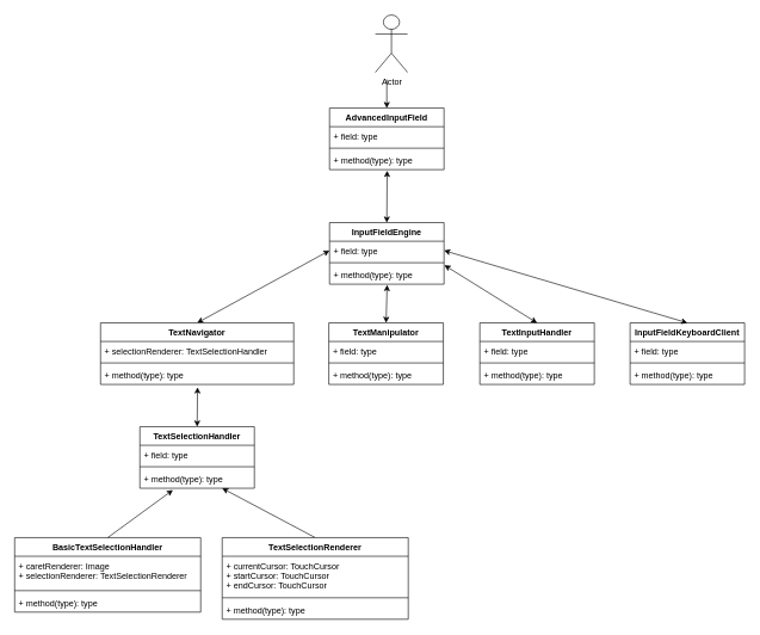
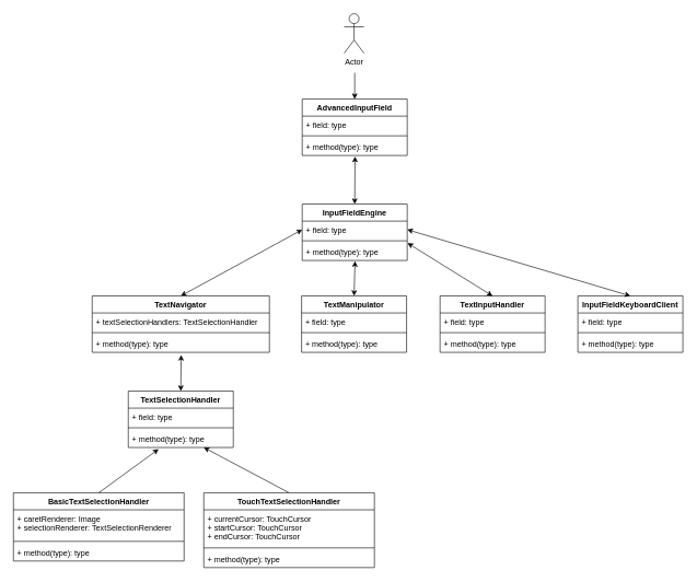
- <mxCell id="7" value="Actor" style="shape=umlActor;verticalLabelPosition=bottom;verticalAlign=top;html=1;" vertex="1" parent="1"><mxGeometry x="524" y="20" width="45" height="80" as="geometry" /></mxCell>
+ <mxCell id="7" value="Actor" style="shape=umlActor;verticalLabelPosition=bottom;verticalAlign=top;html=1;" vertex="1" parent="1"><mxGeometry x="524" y="20" width="30" height="60" as="geometry" /></mxCell>
- <mxCell id="15" value="+ selectionRenderer: TextSelectionHandler" style="text;strokeColor=none;fillColor=none;align=left;verticalAlign=top;spacingLeft=4;spacingRight=4;overflow=hidden;rotatable=0;points=[[0,0.5],[1,0.5]];portConstraint=eastwest;" vertex="1" parent="14"><mxGeometry y="26" width="270" height="26" as="geometry" /></mxCell>
+ <mxCell id="15" value="+ textSelectionHandlers: TextSelectionHandler" style="text;strokeColor=none;fillColor=none;align=left;verticalAlign=top;spacingLeft=4;spacingRight=4;overflow=hidden;rotatable=0;points=[[0,0.5],[1,0.5]];portConstraint=eastwest;" vertex="1" parent="14"><mxGeometry y="26" width="270" height="26" as="geometry" /></mxCell>
- <mxCell id="43" value="TextSelectionRenderer" style="swimlane;fontStyle=1;align=center;verticalAlign=top;childLayout=stackLayout;horizontal=1;startSize=26;horizontalStack=0;resizeParent=1;resizeParentMax=0;resizeLast=0;collapsible=1;marginBottom=0;" vertex="1" parent="1"><mxGeometry x="310" y="750" width="260" height="114" as="geometry" /></mxCell>
+ <mxCell id="43" value="TouchTextSelectionHandler" style="swimlane;fontStyle=1;align=center;verticalAlign=top;childLayout=stackLayout;horizontal=1;startSize=26;horizontalStack=0;resizeParent=1;resizeParentMax=0;resizeLast=0;collapsible=1;marginBottom=0;" vertex="1" parent="1"><mxGeometry x="310" y="750" width="260" height="114" as="geometry" /></mxCell>
